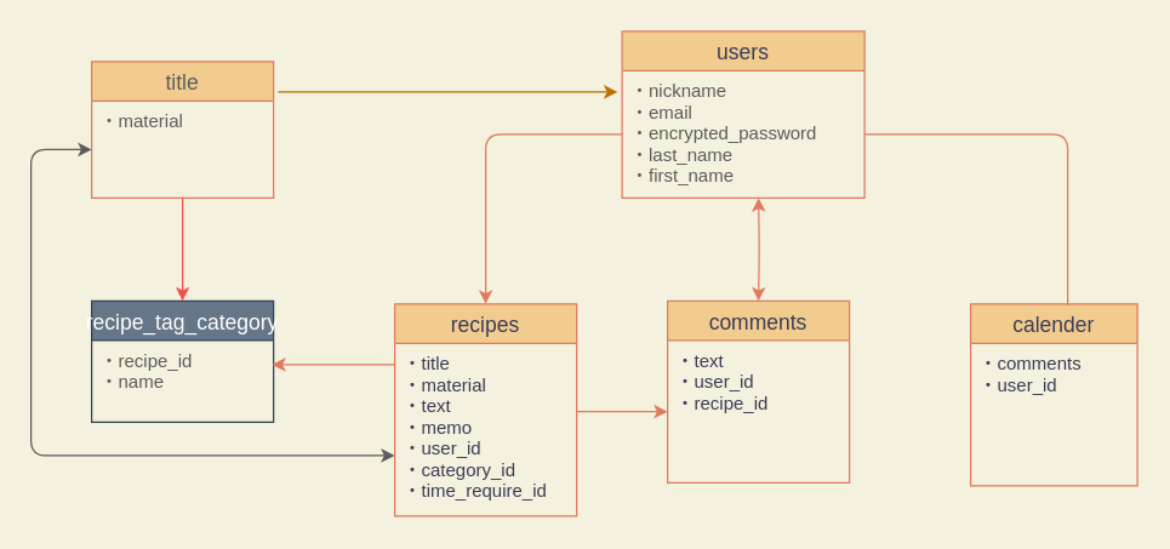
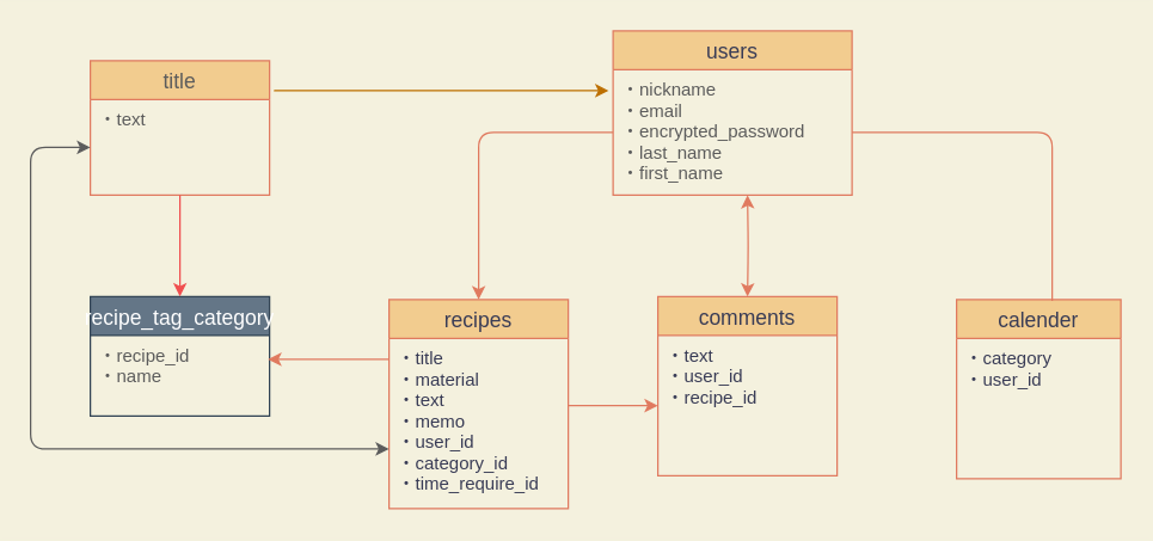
- <mxCell id="14" value="・material" style="text;strokeColor=none;fillColor=none;spacingLeft=4;spacingRight=4;overflow=hidden;rotatable=0;points=[[0,0.5],[1,0.5]];portConstraint=eastwest;fontSize=12;fontColor=#5C5C5C;" parent="13" vertex="1"><mxGeometry y="26" width="120" height="64" as="geometry" /></mxCell>
+ <mxCell id="14" value="・text" style="text;strokeColor=none;fillColor=none;spacingLeft=4;spacingRight=4;overflow=hidden;rotatable=0;points=[[0,0.5],[1,0.5]];portConstraint=eastwest;fontSize=12;fontColor=#5C5C5C;" parent="13" vertex="1"><mxGeometry y="26" width="120" height="64" as="geometry" /></mxCell>
- <mxCell id="5" value="・comments&#10;・user_id" style="text;strokeColor=none;fillColor=none;spacingLeft=4;spacingRight=4;overflow=hidden;rotatable=0;points=[[0,0.5],[1,0.5]];portConstraint=eastwest;fontSize=12;fontColor=#393C56;" parent="4" vertex="1"><mxGeometry y="26" width="110" height="94" as="geometry" /></mxCell>
+ <mxCell id="5" value="・category&#10;・user_id" style="text;strokeColor=none;fillColor=none;spacingLeft=4;spacingRight=4;overflow=hidden;rotatable=0;points=[[0,0.5],[1,0.5]];portConstraint=eastwest;fontSize=12;fontColor=#393C56;" parent="4" vertex="1"><mxGeometry y="26" width="110" height="94" as="geometry" /></mxCell>
